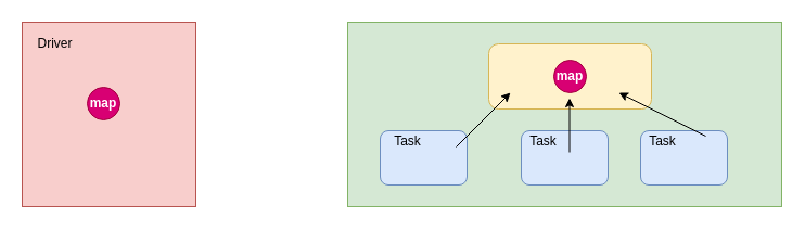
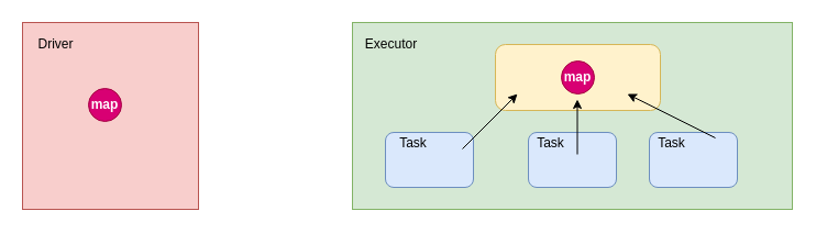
+ <mxCell id="11" value="Executor" style="text;html=1;resizable=0;autosize=1;align=center;verticalAlign=middle;points=[];fillColor=none;strokeColor=none;rounded=0;" vertex="1" parent="1"><mxGeometry x="325" y="30" width="60" height="20" as="geometry" /></mxCell>
